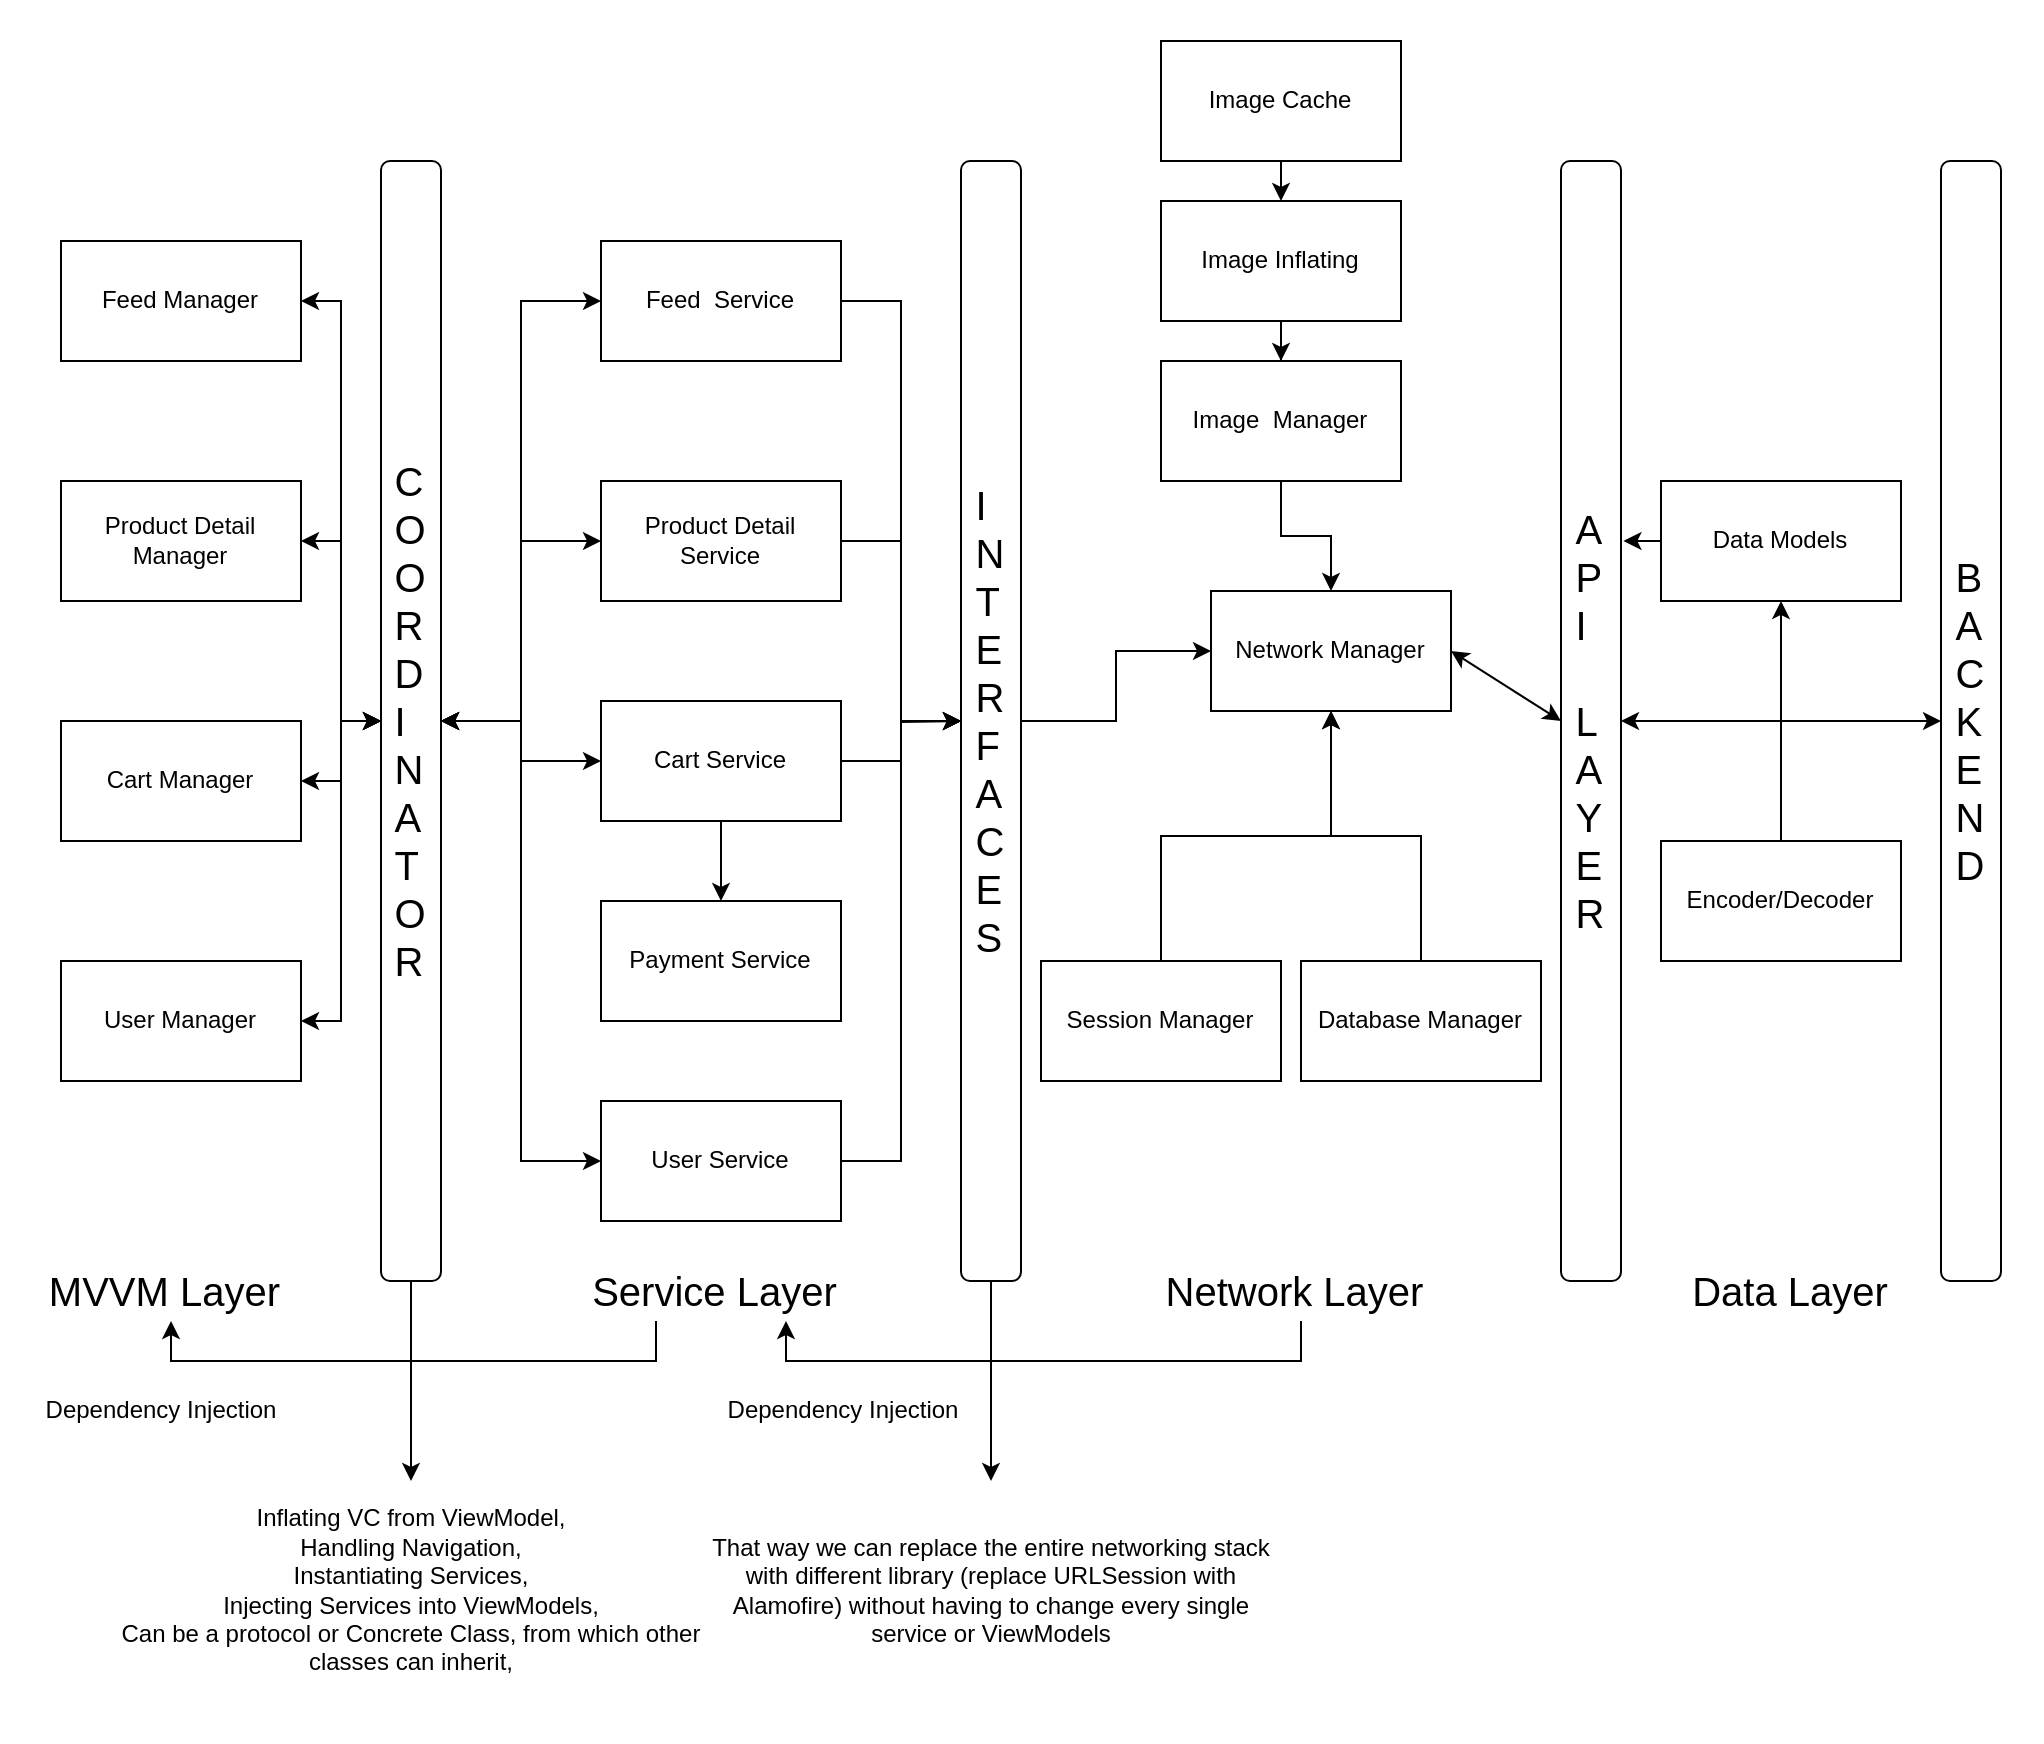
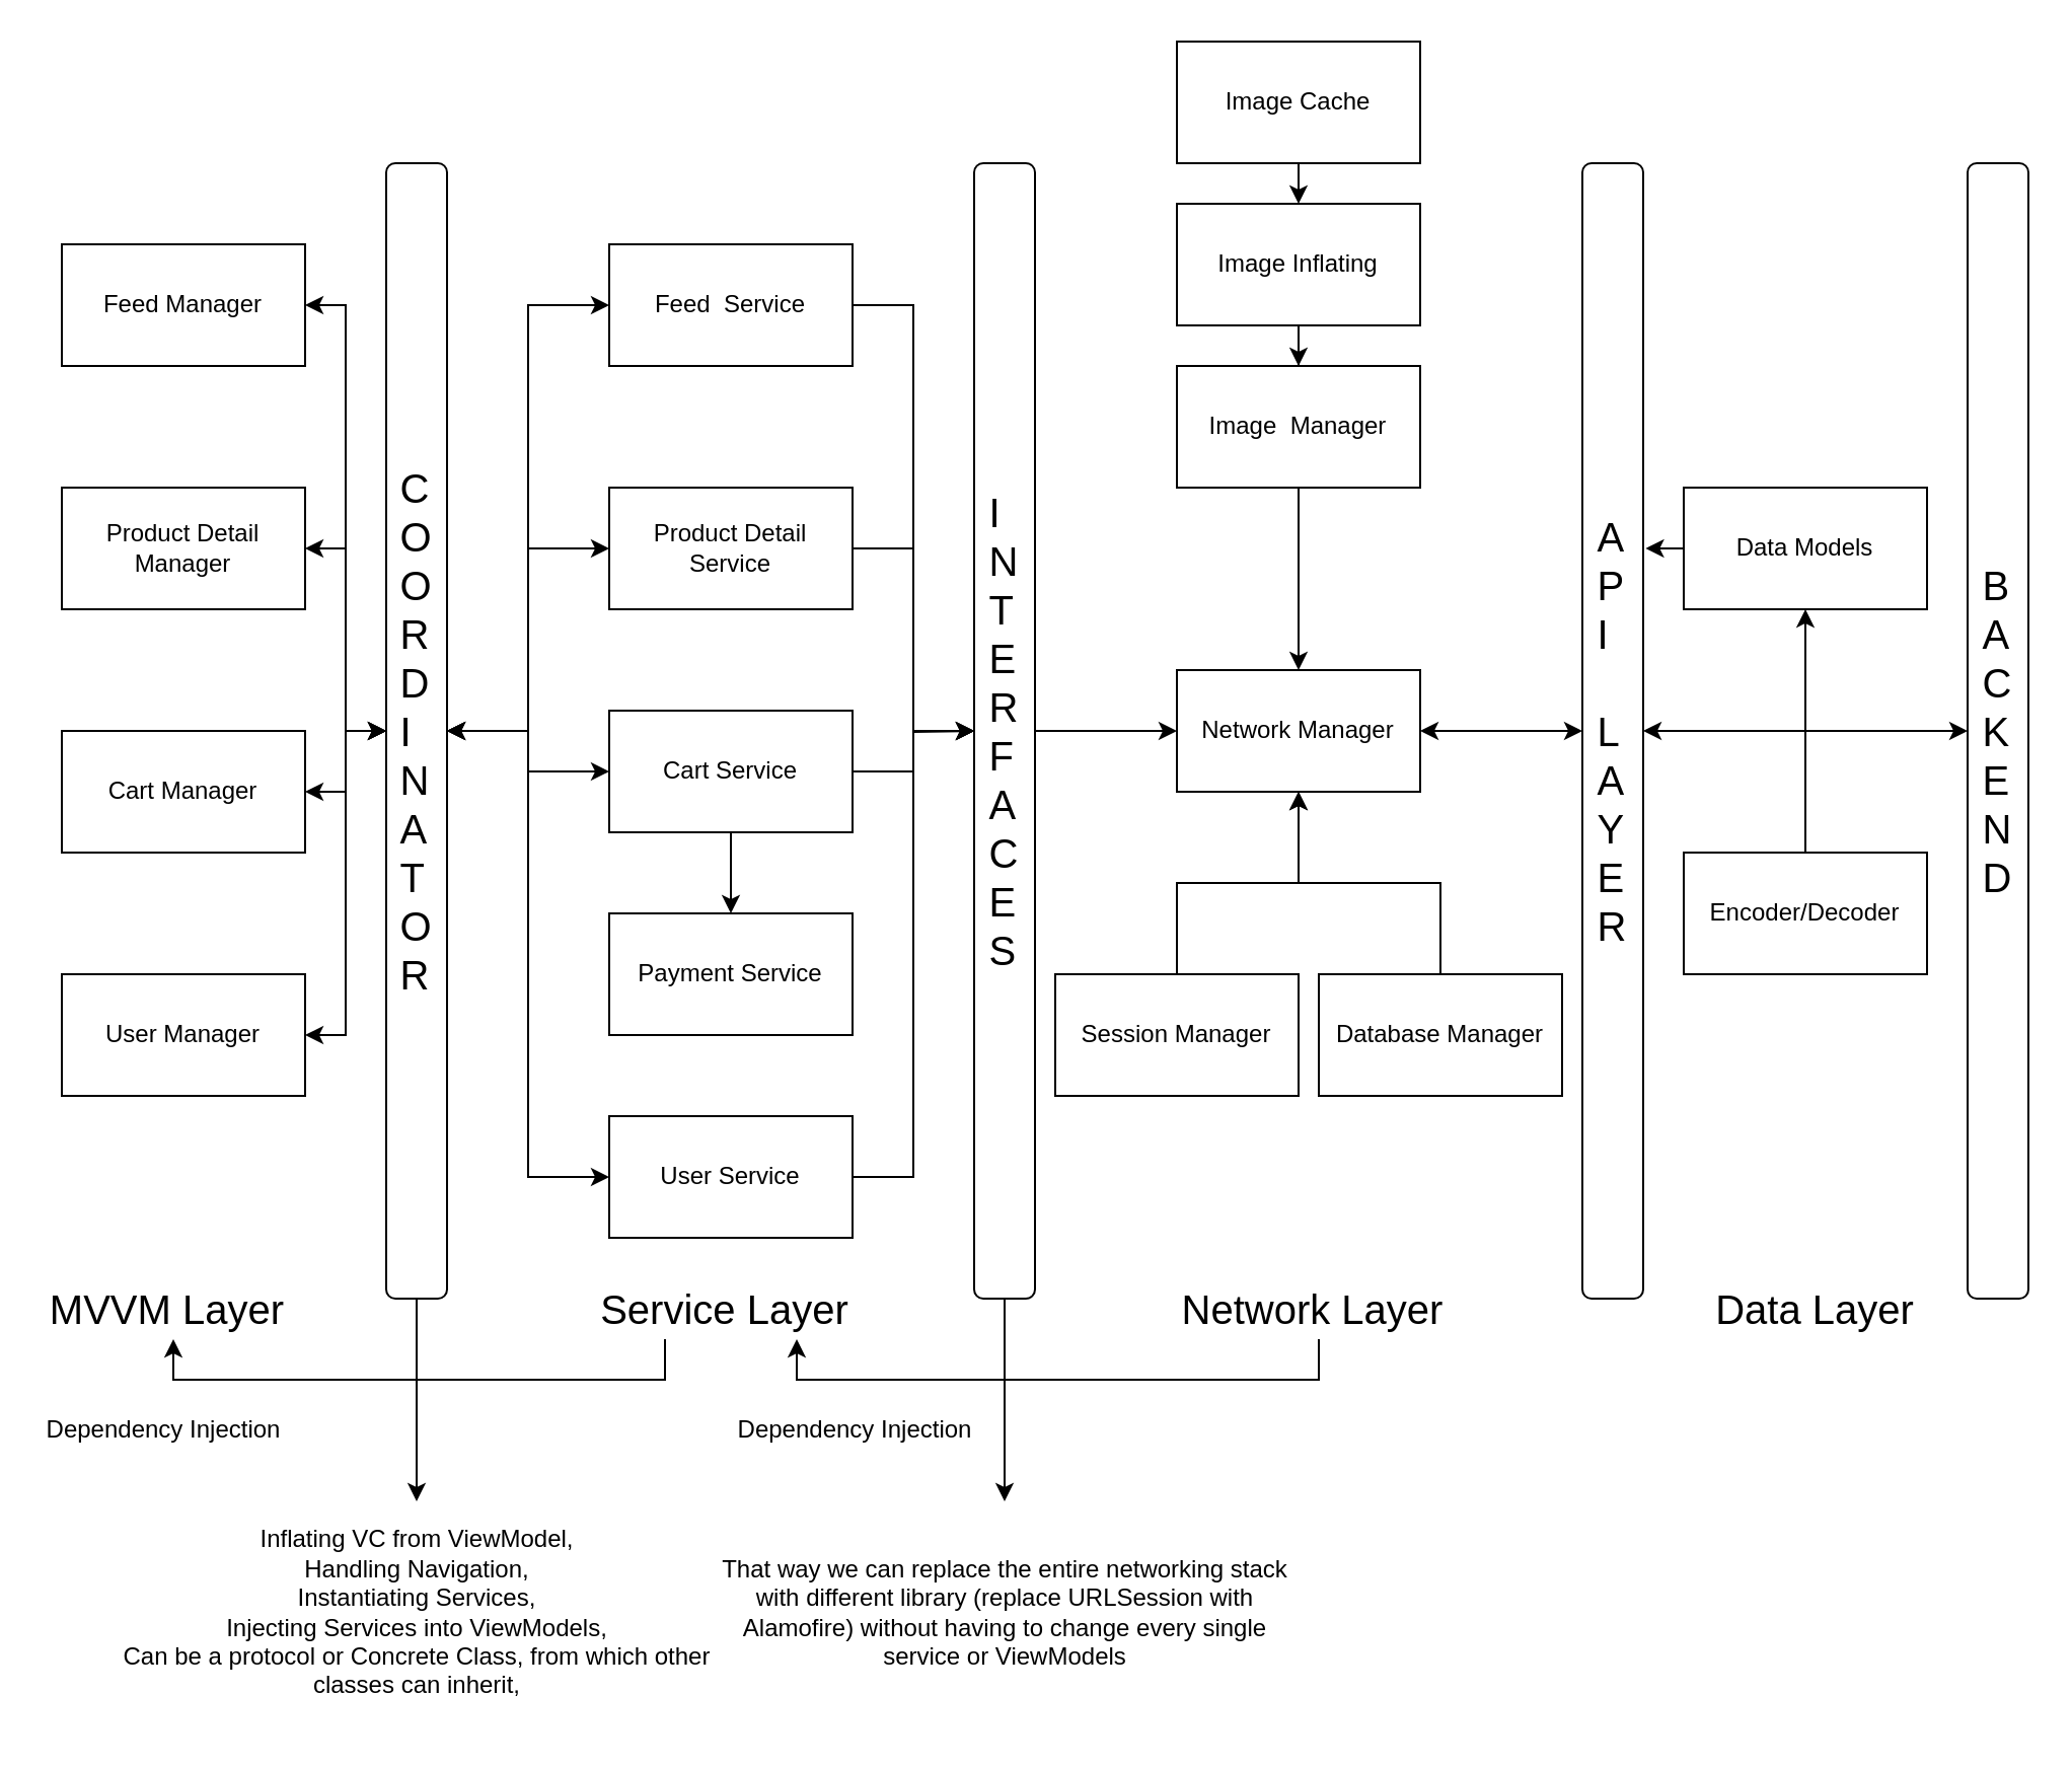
- <mxCell id="6" value="Network Manager" style="rounded=0;whiteSpace=wrap;html=1;" vertex="1" parent="1"><mxGeometry x="605" y="295" width="120" height="60" as="geometry" /></mxCell>
+ <mxCell id="6" value="Network Manager" style="rounded=0;whiteSpace=wrap;html=1;" vertex="1" parent="1"><mxGeometry x="580" y="330" width="120" height="60" as="geometry" /></mxCell>
